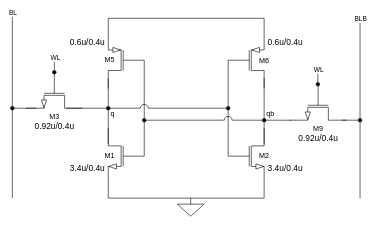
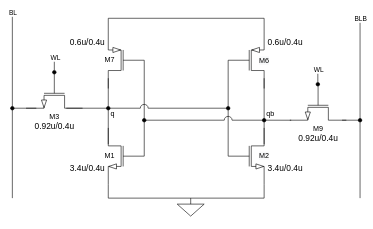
- <mxCell id="19" value="M5" style="text;html=1;resizable=0;autosize=1;align=center;verticalAlign=middle;points=[];fillColor=none;strokeColor=none;rounded=0;" vertex="1" parent="1"><mxGeometry x="167" y="90" width="30" height="20" as="geometry" /></mxCell>
+ <mxCell id="19" value="M7" style="text;html=1;resizable=0;autosize=1;align=center;verticalAlign=middle;points=[];fillColor=none;strokeColor=none;rounded=0;" vertex="1" parent="1"><mxGeometry x="167" y="90" width="30" height="20" as="geometry" /></mxCell>
